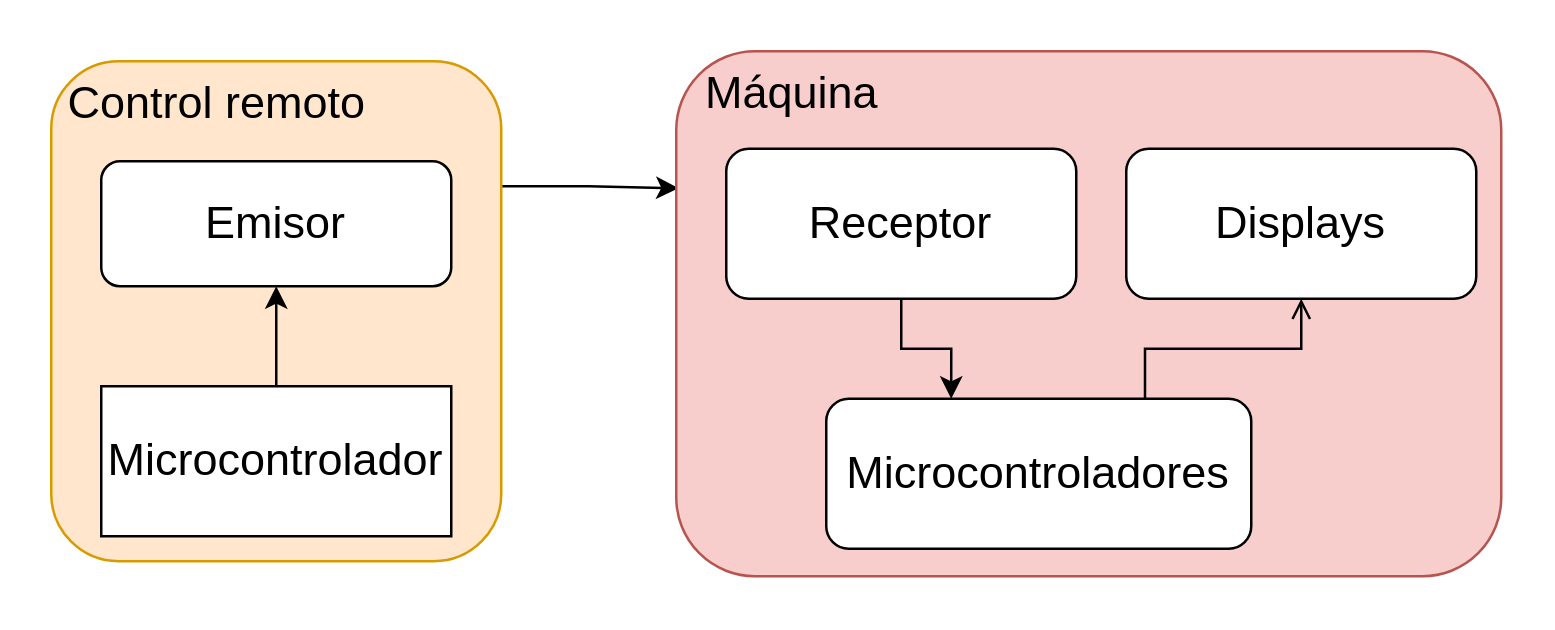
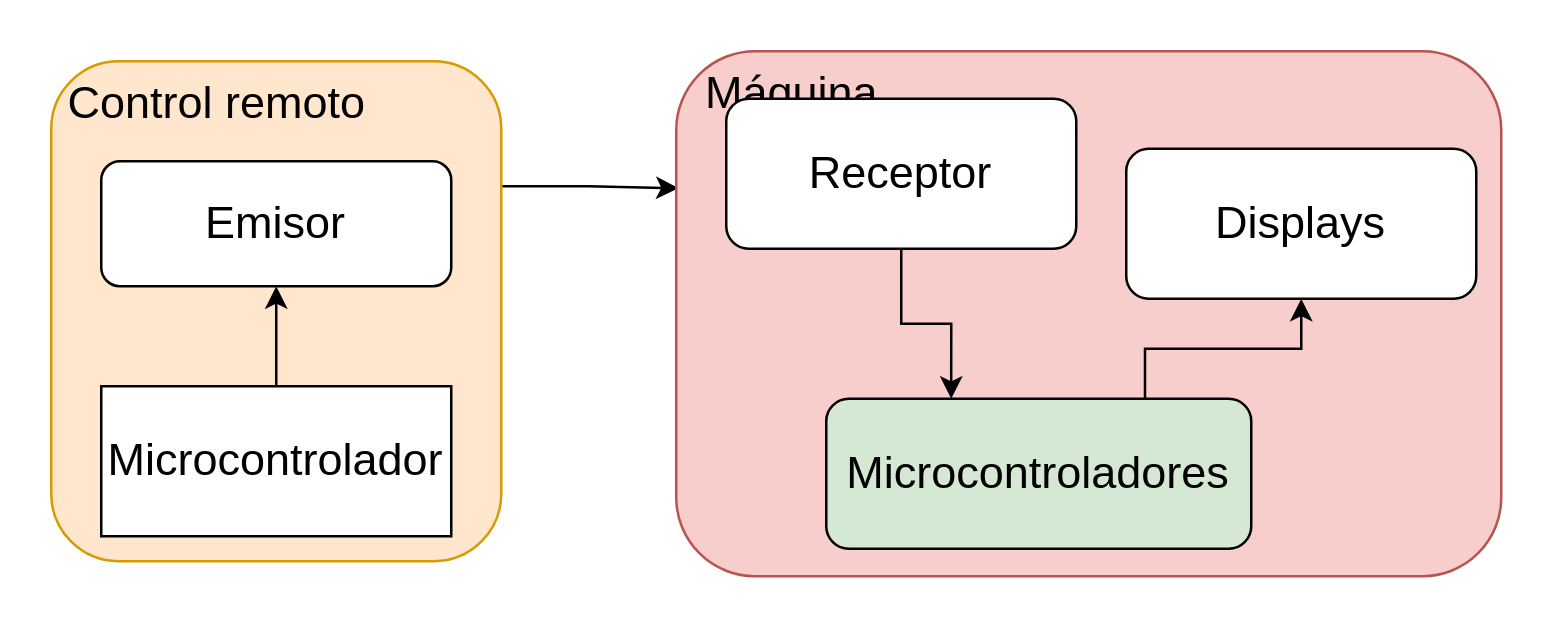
- <mxCell id="11" value="Receptor" style="rounded=1;whiteSpace=wrap;html=1;fontSize=18;" vertex="1" parent="1"><mxGeometry x="290" y="59" width="140" height="60" as="geometry" /></mxCell>
+ <mxCell id="11" value="Receptor" style="rounded=1;whiteSpace=wrap;html=1;fontSize=18;" vertex="1" parent="1"><mxGeometry x="290" y="39" width="140" height="60" as="geometry" /></mxCell>
- <mxCell id="8" style="edgeStyle=orthogonalEdgeStyle;rounded=0;orthogonalLoop=1;jettySize=auto;html=1;exitX=0.75;exitY=0;exitDx=0;exitDy=0;endArrow=open;" edge="1" parent="1" source="9" target="12"><mxGeometry relative="1" as="geometry" /></mxCell>
+ <mxCell id="8" style="edgeStyle=orthogonalEdgeStyle;rounded=0;orthogonalLoop=1;jettySize=auto;html=1;exitX=0.75;exitY=0;exitDx=0;exitDy=0;" edge="1" parent="1" source="9" target="12"><mxGeometry relative="1" as="geometry" /></mxCell>
- <mxCell id="9" value="Microcontroladores" style="rounded=1;whiteSpace=wrap;html=1;fontSize=18;" vertex="1" parent="1"><mxGeometry x="330" y="159" width="170" height="60" as="geometry" /></mxCell>
+ <mxCell id="9" value="Microcontroladores" style="rounded=1;whiteSpace=wrap;html=1;fontSize=18;fillColor=#d5e8d4;" vertex="1" parent="1"><mxGeometry x="330" y="159" width="170" height="60" as="geometry" /></mxCell>
